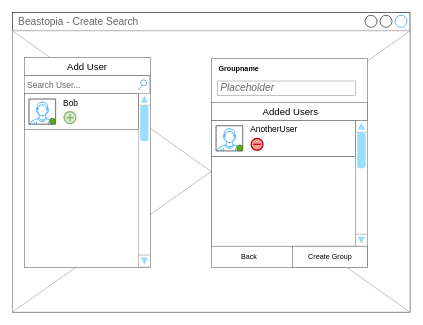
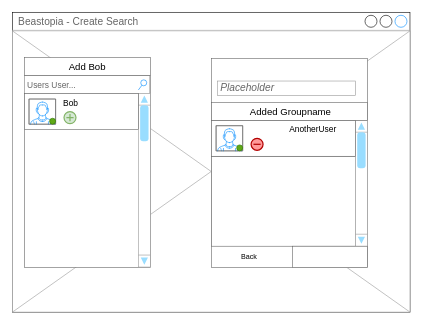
- <mxCell id="11" value="Add User" style="text;html=1;strokeColor=none;fillColor=none;align=center;verticalAlign=middle;whiteSpace=wrap;rounded=0;fontSize=16;" parent="1" vertex="1"><mxGeometry x="72.5" y="94.63" width="144" height="30" as="geometry" /></mxCell>
+ <mxCell id="11" value="Add Bob" style="text;html=1;strokeColor=none;fillColor=none;align=center;verticalAlign=middle;whiteSpace=wrap;rounded=0;fontSize=16;" parent="1" vertex="1"><mxGeometry x="72.5" y="94.63" width="144" height="30" as="geometry" /></mxCell>
- <mxCell id="16" value="&lt;b&gt;Groupname&lt;/b&gt;" style="text;html=1;strokeColor=none;fillColor=none;align=left;verticalAlign=middle;whiteSpace=wrap;overflow=hidden;" parent="1" vertex="1"><mxGeometry x="362" y="104.63" width="90" height="20" as="geometry" /></mxCell>
- <mxCell id="6" value="&lt;font style=&quot;font-size: 14px;&quot;&gt;Search User...&lt;/font&gt;" style="strokeWidth=1;shadow=0;dashed=0;align=center;html=1;shape=mxgraph.mockup.forms.searchBox;strokeColor=#999999;mainText=;strokeColor2=#008cff;fontColor=#666666;fontSize=17;align=left;spacingLeft=3;whiteSpace=wrap;" parent="1" vertex="1"><mxGeometry x="40" y="125.63" width="209" height="30" as="geometry" /></mxCell>
+ <mxCell id="6" value="&lt;font style=&quot;font-size: 14px;&quot;&gt;Users User...&lt;/font&gt;" style="strokeWidth=1;shadow=0;dashed=0;align=center;html=1;shape=mxgraph.mockup.forms.searchBox;strokeColor=#999999;mainText=;strokeColor2=#008cff;fontColor=#666666;fontSize=17;align=left;spacingLeft=3;whiteSpace=wrap;" parent="1" vertex="1"><mxGeometry x="40" y="125.63" width="209" height="30" as="geometry" /></mxCell>
- <mxCell id="27" value="Added Users" style="text;html=1;strokeColor=none;fillColor=none;align=center;verticalAlign=middle;whiteSpace=wrap;rounded=0;fontSize=16;" parent="1" vertex="1"><mxGeometry x="400" y="170.13" width="168" height="30" as="geometry" /></mxCell>
+ <mxCell id="27" value="Added Groupname" style="text;html=1;strokeColor=none;fillColor=none;align=center;verticalAlign=middle;whiteSpace=wrap;rounded=0;fontSize=16;" parent="1" vertex="1"><mxGeometry x="400" y="170.13" width="168" height="30" as="geometry" /></mxCell>
- <mxCell id="20" value="&lt;p style=&quot;line-height: 120%;&quot;&gt;&lt;span style=&quot;font-size: 14px;&quot;&gt;AnotherUser&lt;/span&gt;&lt;/p&gt;" style="text;html=1;strokeColor=none;fillColor=none;align=left;verticalAlign=middle;whiteSpace=wrap;rounded=0;" parent="1" vertex="1"><mxGeometry x="415" y="209.13" width="98" height="12.5" as="geometry" /></mxCell>
+ <mxCell id="20" value="&lt;p style=&quot;line-height: 120%;&quot;&gt;&lt;span style=&quot;font-size: 14px;&quot;&gt;AnotherUser&lt;/span&gt;&lt;/p&gt;" style="text;html=1;strokeColor=none;fillColor=none;align=left;verticalAlign=middle;whiteSpace=wrap;rounded=0;" parent="1" vertex="1"><mxGeometry x="480" y="209.13" width="98" height="12.5" as="geometry" /></mxCell>
- <mxCell id="28" value="&lt;font style=&quot;font-size: 12px;&quot;&gt;Create Group&lt;/font&gt;" style="text;html=1;strokeColor=none;fillColor=none;align=center;verticalAlign=middle;whiteSpace=wrap;rounded=0;" parent="1" vertex="1"><mxGeometry x="499.5" y="418.38" width="100" height="19.25" as="geometry" /></mxCell>
